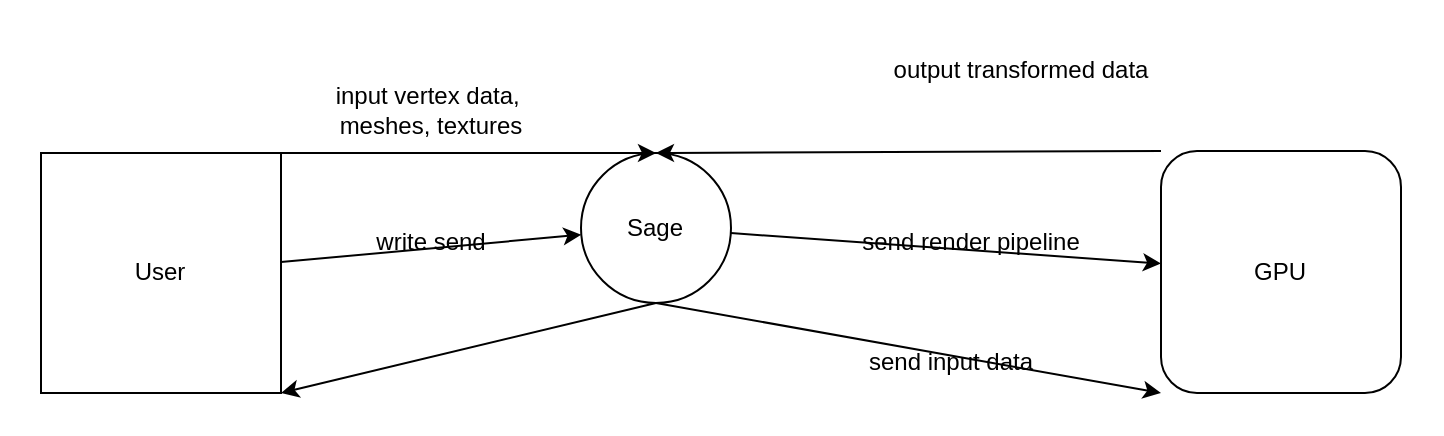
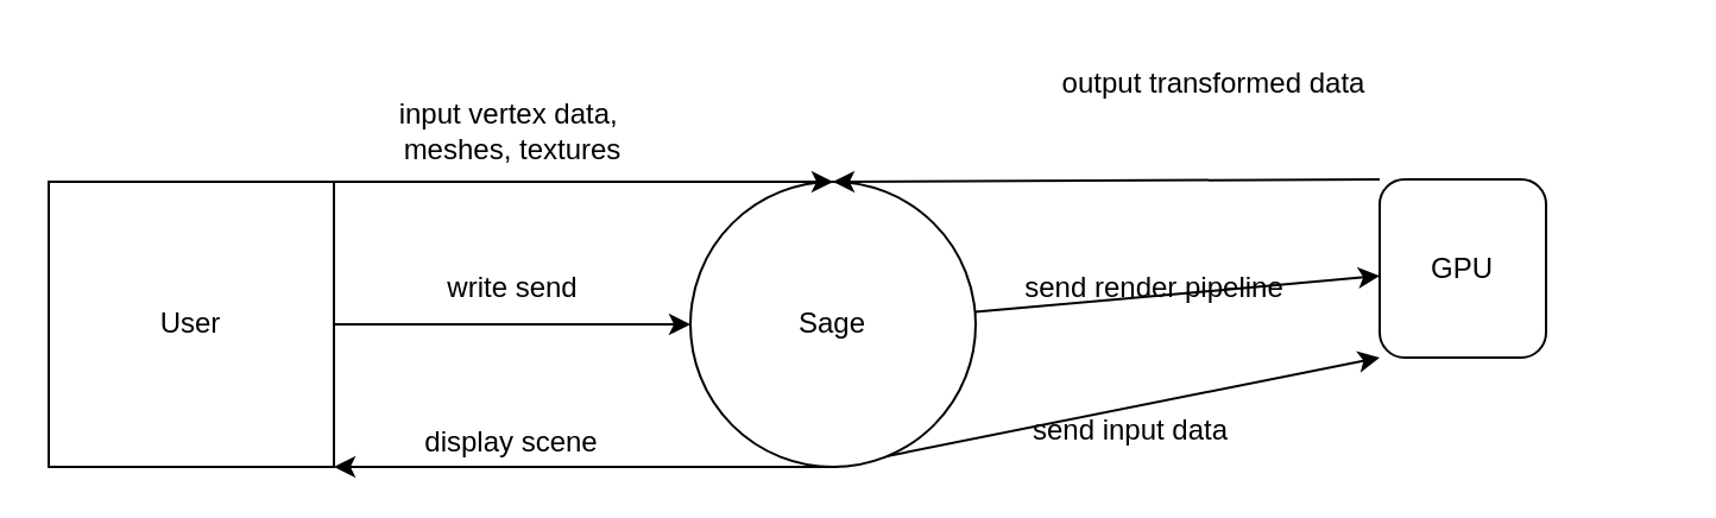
- <mxCell id="6" value="Sage" style="ellipse;whiteSpace=wrap;html=1;aspect=fixed;" vertex="1" parent="1"><mxGeometry x="290" y="76" width="75" height="75" as="geometry" /></mxCell>
+ <mxCell id="6" value="Sage" style="ellipse;whiteSpace=wrap;html=1;aspect=fixed;" vertex="1" parent="1"><mxGeometry x="290" y="76" width="120" height="120" as="geometry" /></mxCell>
- <mxCell id="11" value="GPU" style="rounded=1;whiteSpace=wrap;html=1;" vertex="1" parent="1"><mxGeometry x="580" y="75" width="120" height="121" as="geometry" /></mxCell>
+ <mxCell id="11" value="GPU" style="rounded=1;whiteSpace=wrap;html=1;" vertex="1" parent="1"><mxGeometry x="580" y="75" width="70" height="75" as="geometry" /></mxCell>
+ <mxCell id="2" value="display scene" style="text;strokeColor=none;align=center;fillColor=none;html=1;verticalAlign=middle;whiteSpace=wrap;rounded=0;" parent="1" vertex="1"><mxGeometry x="150" y="176" width="130" height="20" as="geometry" /></mxCell>
